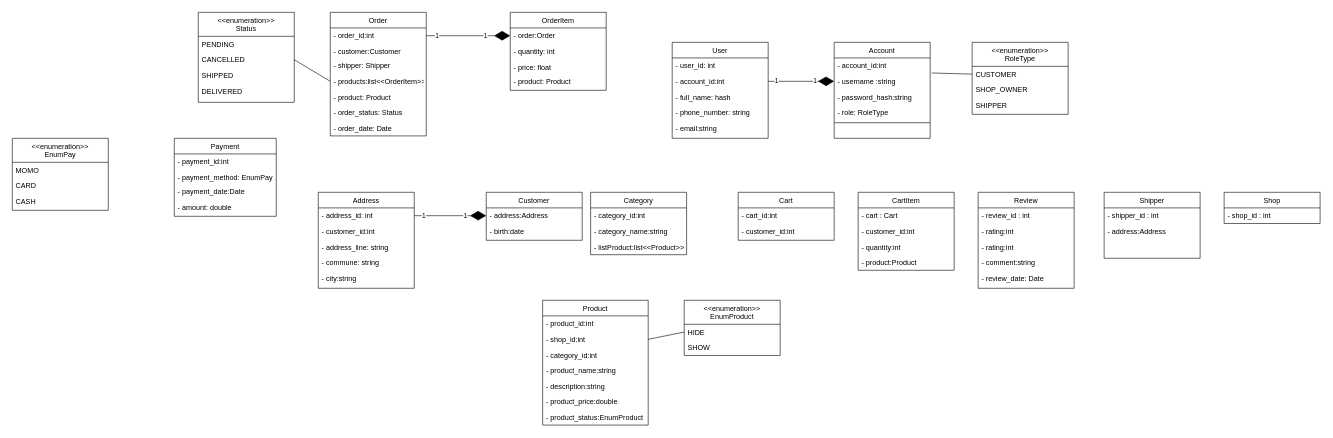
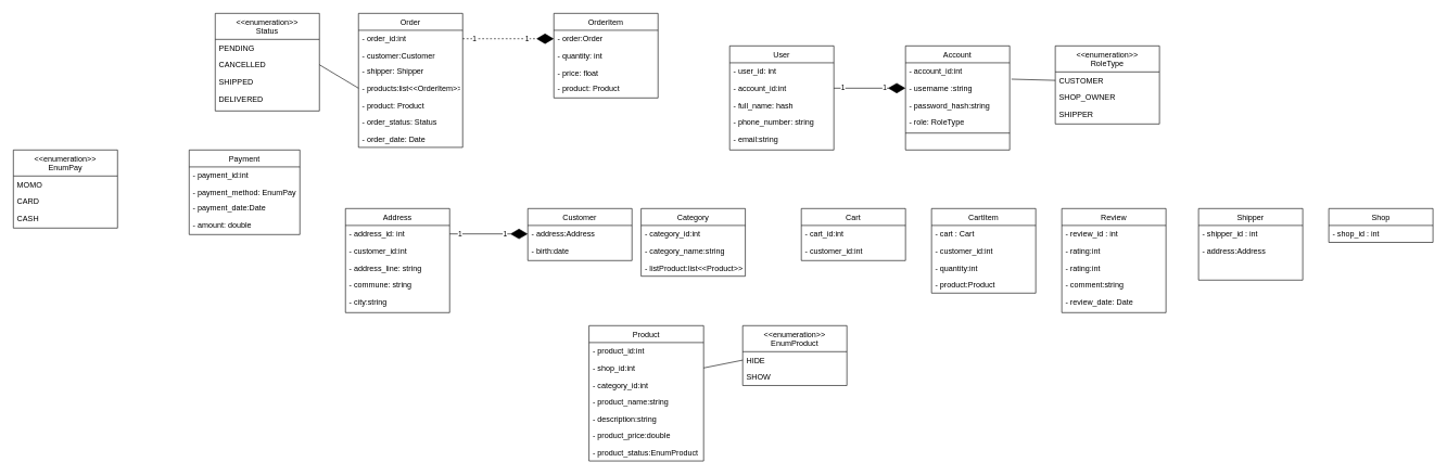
- <mxCell id="59" value="" style="endArrow=diamondThin;endFill=1;endSize=24;html=1;rounded=0;exitX=1;exitY=0.5;exitDx=0;exitDy=0;entryX=0;entryY=0.5;entryDx=0;entryDy=0;" parent="1" source="52" target="47" edge="1"><mxGeometry width="160" relative="1" as="geometry"><mxPoint x="800" y="220" as="sourcePoint" /><mxPoint x="920" y="220" as="targetPoint" /></mxGeometry></mxCell>
+ <mxCell id="59" value="" style="endArrow=diamondThin;endFill=1;endSize=24;html=1;rounded=0;exitX=1;exitY=0.5;exitDx=0;exitDy=0;entryX=0;entryY=0.5;entryDx=0;entryDy=0;dashed=1;" parent="1" source="52" target="47" edge="1"><mxGeometry width="160" relative="1" as="geometry"><mxPoint x="800" y="220" as="sourcePoint" /><mxPoint x="920" y="220" as="targetPoint" /></mxGeometry></mxCell>
